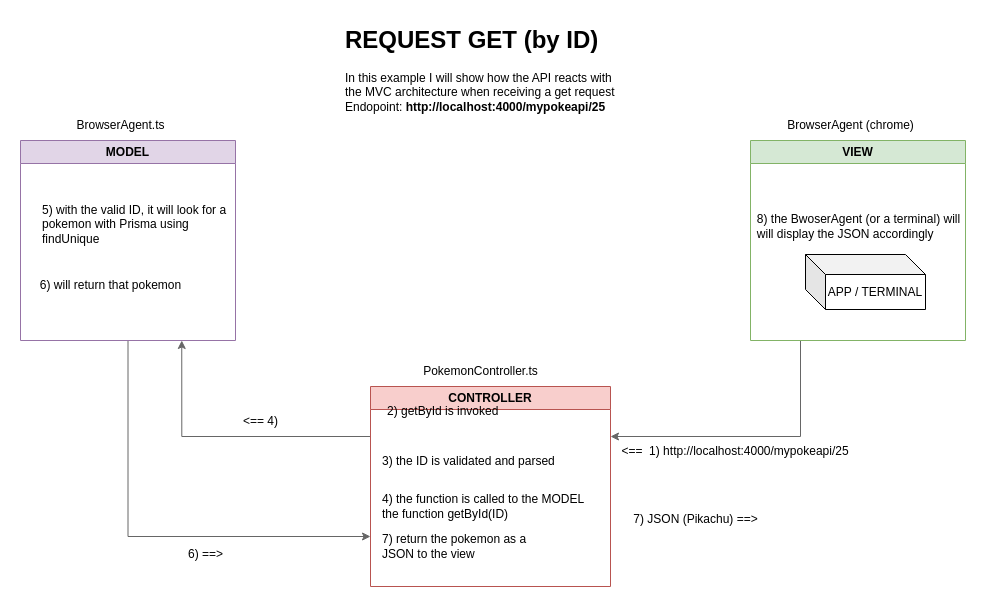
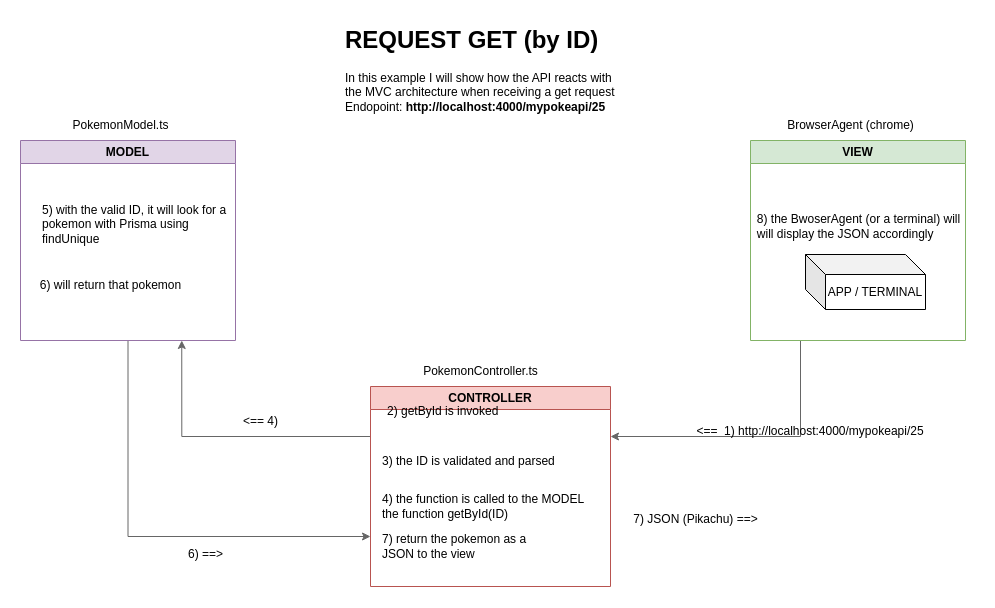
- <mxCell id="19" value="BrowserAgent.ts" style="text;html=1;align=center;verticalAlign=middle;resizable=0;points=[];autosize=1;strokeColor=none;fillColor=none;" parent="1" vertex="1"><mxGeometry x="60" y="110" width="120" height="30" as="geometry" /></mxCell>
+ <mxCell id="19" value="PokemonModel.ts" style="text;html=1;align=center;verticalAlign=middle;resizable=0;points=[];autosize=1;strokeColor=none;fillColor=none;" parent="1" vertex="1"><mxGeometry x="60" y="110" width="120" height="30" as="geometry" /></mxCell>
- <mxCell id="17" value="&amp;lt;==&amp;nbsp; 1) http://localhost:4000/mypokeapi/25" style="text;html=1;strokeColor=none;fillColor=none;align=center;verticalAlign=middle;whiteSpace=wrap;rounded=0;" parent="1" vertex="1"><mxGeometry x="620" y="436" width="230" height="30" as="geometry" /></mxCell>
+ <mxCell id="17" value="&amp;lt;==&amp;nbsp; 1) http://localhost:4000/mypokeapi/25" style="text;html=1;strokeColor=none;fillColor=none;align=center;verticalAlign=middle;whiteSpace=wrap;rounded=0;" parent="1" vertex="1"><mxGeometry x="695" y="416" width="230" height="30" as="geometry" /></mxCell>
